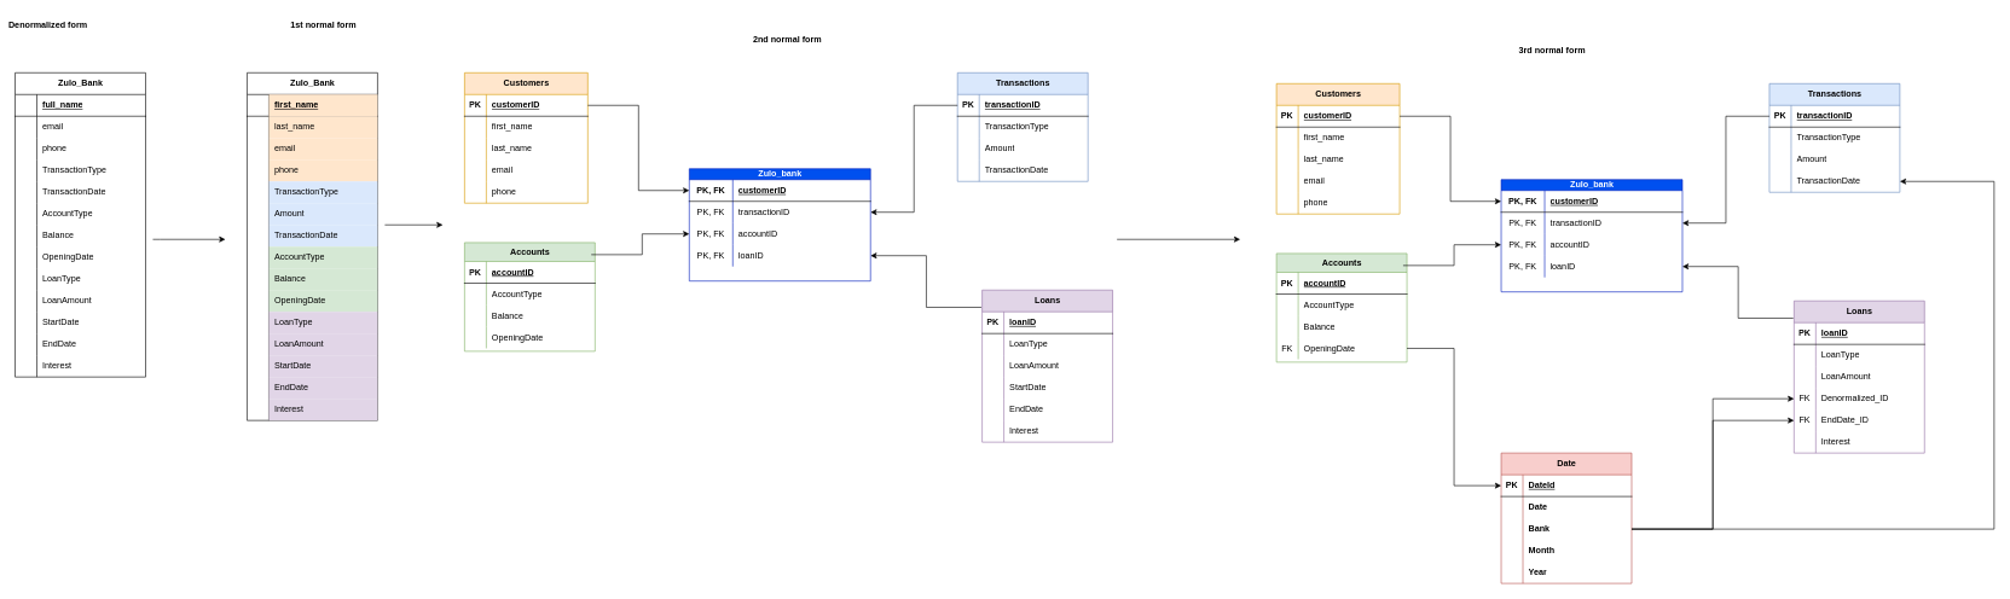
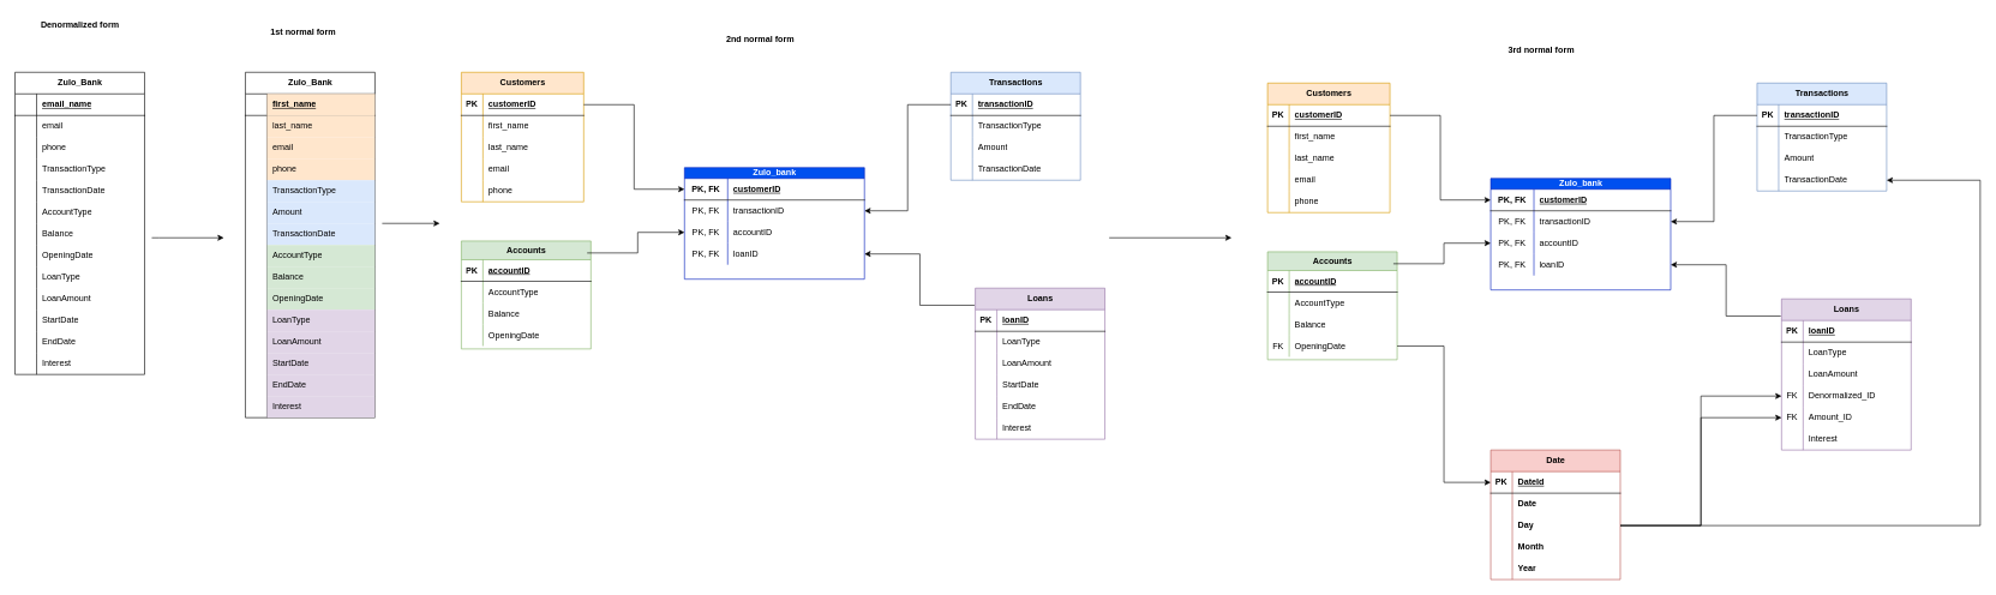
- <mxCell id="168" value="Denormalized form" style="text;html=1;align=center;verticalAlign=middle;resizable=0;points=[];autosize=1;strokeColor=none;fillColor=none;fontFamily=Helvetica;fontSize=12;fontColor=default;fontStyle=1;labelBackgroundColor=none;" parent="1" vertex="1"><mxGeometry x="5" y="20" width="120" height="30" as="geometry" /></mxCell>
+ <mxCell id="168" value="Denormalized form" style="text;html=1;align=center;verticalAlign=middle;resizable=0;points=[];autosize=1;strokeColor=none;fillColor=none;fontFamily=Helvetica;fontSize=12;fontColor=default;fontStyle=1;labelBackgroundColor=none;" parent="1" vertex="1"><mxGeometry x="50" y="20" width="120" height="30" as="geometry" /></mxCell>
- <mxCell id="169" value="1st normal form" style="text;html=1;align=center;verticalAlign=middle;resizable=0;points=[];autosize=1;strokeColor=none;fillColor=none;fontFamily=Helvetica;fontSize=12;fontColor=default;fontStyle=1;labelBackgroundColor=none;" parent="1" vertex="1"><mxGeometry x="390" y="20" width="110" height="30" as="geometry" /></mxCell>
+ <mxCell id="169" value="1st normal form" style="text;html=1;align=center;verticalAlign=middle;resizable=0;points=[];autosize=1;strokeColor=none;fillColor=none;fontFamily=Helvetica;fontSize=12;fontColor=default;fontStyle=1;labelBackgroundColor=none;" parent="1" vertex="1"><mxGeometry x="365" y="30" width="110" height="30" as="geometry" /></mxCell>
- <mxCell id="170" value="2nd normal form" style="text;html=1;align=center;verticalAlign=middle;resizable=0;points=[];autosize=1;strokeColor=none;fillColor=none;fontFamily=Helvetica;fontSize=12;fontColor=default;fontStyle=1;labelBackgroundColor=none;" parent="1" vertex="1"><mxGeometry x="1030" y="40" width="110" height="30" as="geometry" /></mxCell>
+ <mxCell id="170" value="2nd normal form" style="text;html=1;align=center;verticalAlign=middle;resizable=0;points=[];autosize=1;strokeColor=none;fillColor=none;fontFamily=Helvetica;fontSize=12;fontColor=default;fontStyle=1;labelBackgroundColor=none;" parent="1" vertex="1"><mxGeometry x="1000" y="40" width="110" height="30" as="geometry" /></mxCell>
- <mxCell id="5" value="full_name" style="shape=partialRectangle;connectable=0;fillColor=none;top=0;left=0;bottom=0;right=0;align=left;spacingLeft=6;fontStyle=5;overflow=hidden;whiteSpace=wrap;html=1;labelBackgroundColor=none;" parent="3" vertex="1"><mxGeometry x="30" width="150" height="30" as="geometry"><mxRectangle width="150" height="30" as="alternateBounds" /></mxGeometry></mxCell>
+ <mxCell id="5" value="email_name" style="shape=partialRectangle;connectable=0;fillColor=none;top=0;left=0;bottom=0;right=0;align=left;spacingLeft=6;fontStyle=5;overflow=hidden;whiteSpace=wrap;html=1;labelBackgroundColor=none;" parent="3" vertex="1"><mxGeometry x="30" width="150" height="30" as="geometry"><mxRectangle width="150" height="30" as="alternateBounds" /></mxGeometry></mxCell>
- <mxCell id="228" value="EndDate_ID" style="shape=partialRectangle;connectable=0;fillColor=none;top=0;left=0;bottom=0;right=0;align=left;spacingLeft=6;overflow=hidden;whiteSpace=wrap;html=1;labelBackgroundColor=none;" parent="226" vertex="1"><mxGeometry x="30" width="150" height="30" as="geometry"><mxRectangle width="150" height="30" as="alternateBounds" /></mxGeometry></mxCell>
+ <mxCell id="228" value="Amount_ID" style="shape=partialRectangle;connectable=0;fillColor=none;top=0;left=0;bottom=0;right=0;align=left;spacingLeft=6;overflow=hidden;whiteSpace=wrap;html=1;labelBackgroundColor=none;" parent="226" vertex="1"><mxGeometry x="30" width="150" height="30" as="geometry"><mxRectangle width="150" height="30" as="alternateBounds" /></mxGeometry></mxCell>
- <mxCell id="259" value="Bank" style="shape=partialRectangle;connectable=0;fillColor=none;top=0;left=0;bottom=0;right=0;align=left;spacingLeft=6;overflow=hidden;whiteSpace=wrap;html=1;strokeColor=default;verticalAlign=middle;fontFamily=Helvetica;fontSize=12;fontColor=default;fontStyle=1;labelBackgroundColor=none;" parent="257" vertex="1"><mxGeometry x="30" width="150" height="30" as="geometry"><mxRectangle width="150" height="30" as="alternateBounds" /></mxGeometry></mxCell>
+ <mxCell id="259" value="Day" style="shape=partialRectangle;connectable=0;fillColor=none;top=0;left=0;bottom=0;right=0;align=left;spacingLeft=6;overflow=hidden;whiteSpace=wrap;html=1;strokeColor=default;verticalAlign=middle;fontFamily=Helvetica;fontSize=12;fontColor=default;fontStyle=1;labelBackgroundColor=none;" parent="257" vertex="1"><mxGeometry x="30" width="150" height="30" as="geometry"><mxRectangle width="150" height="30" as="alternateBounds" /></mxGeometry></mxCell>
